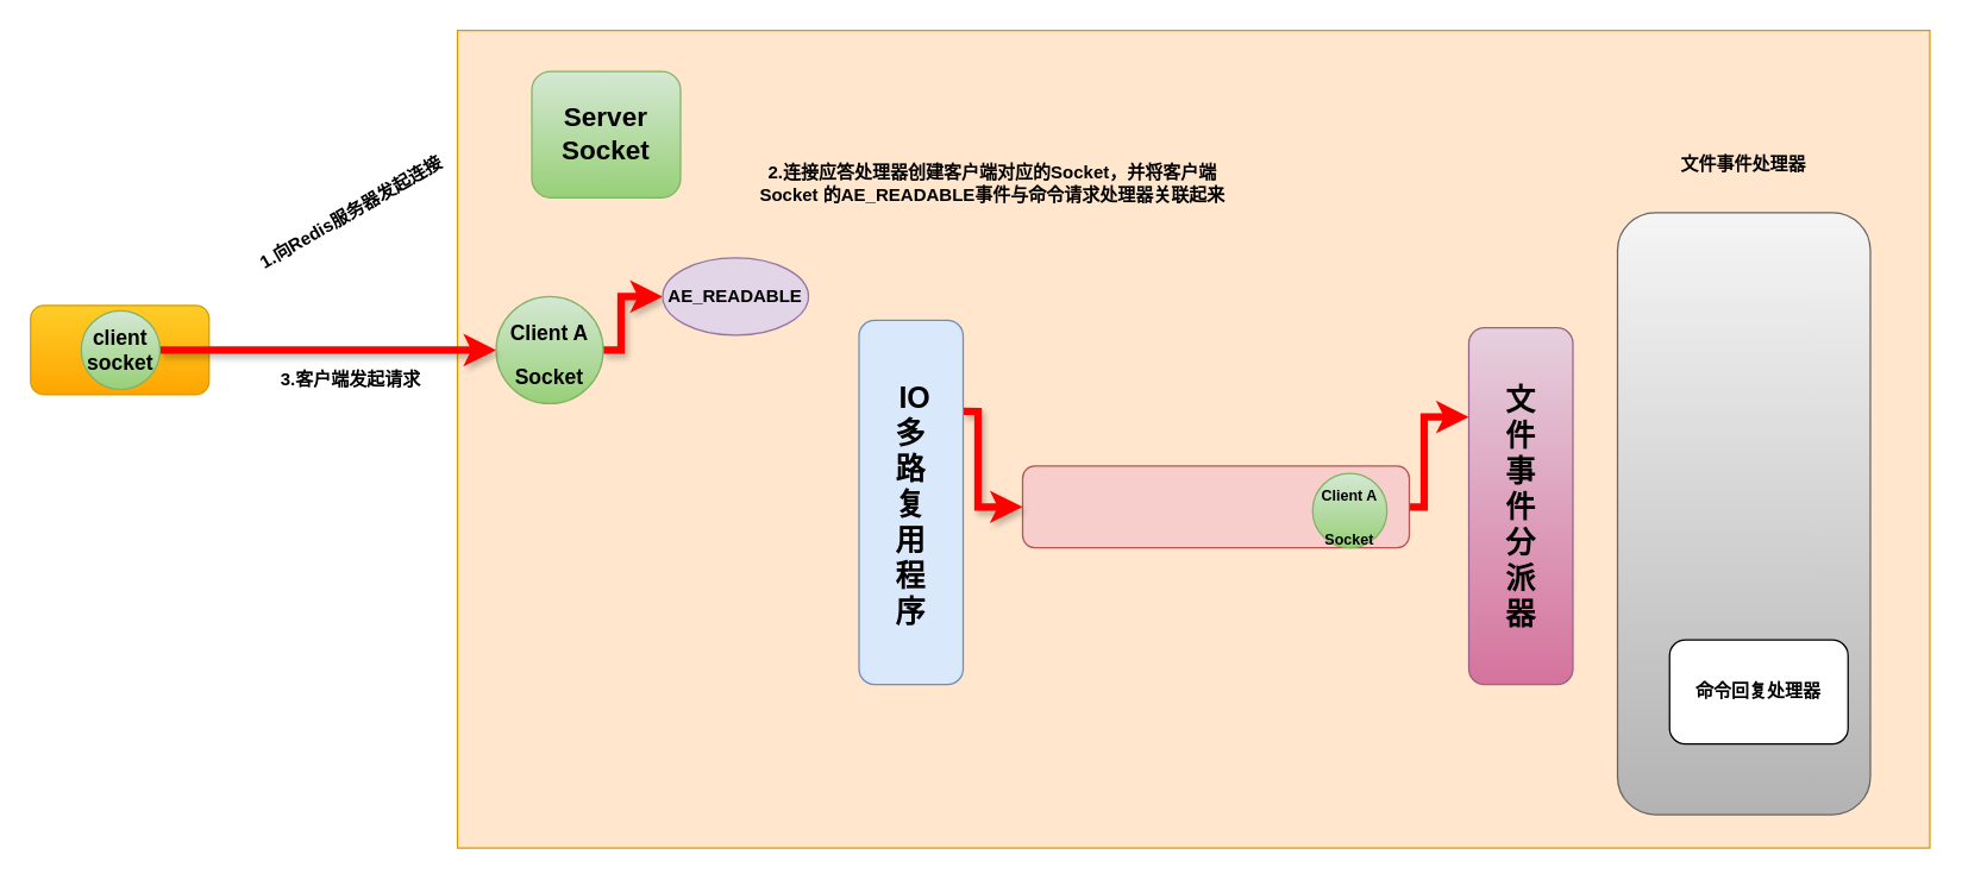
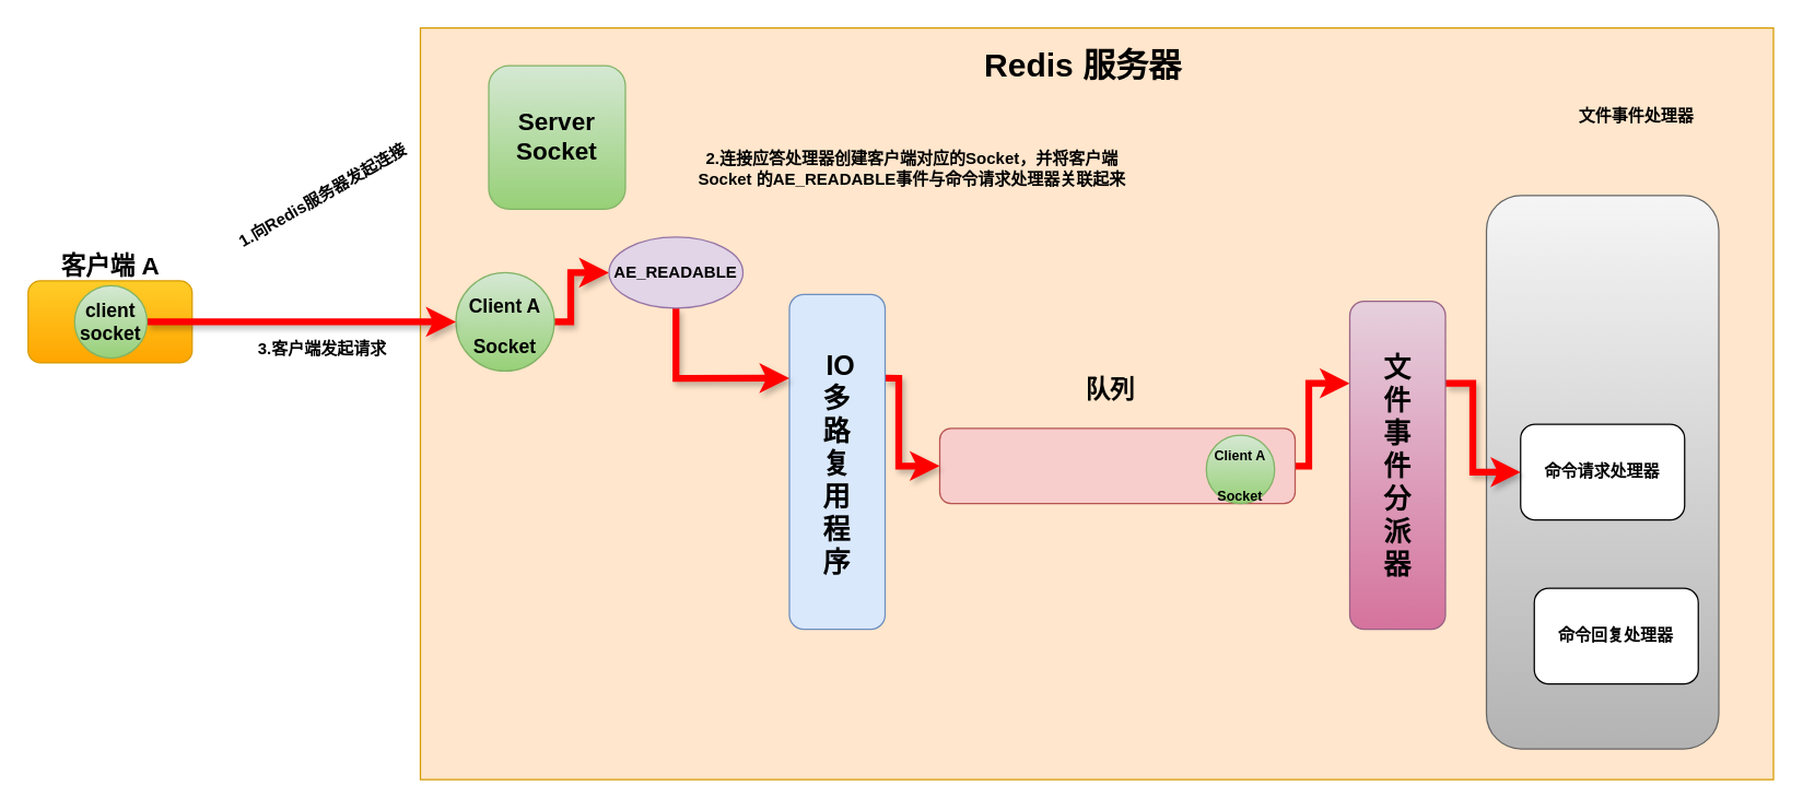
+ <mxCell id="3" value="Redis 服务器" style="text;html=1;strokeColor=none;fillColor=none;align=center;verticalAlign=middle;whiteSpace=wrap;rounded=0;fontStyle=1;fontSize=24;" vertex="1" parent="1"><mxGeometry x="717" y="27.5" width="150" height="40" as="geometry" /></mxCell>
- <mxCell id="15" value="&lt;span style=&quot;font-size: 18px;&quot;&gt;Server&lt;br&gt;&lt;/span&gt;&lt;span style=&quot;white-space: normal;&quot;&gt;&lt;font style=&quot;font-size: 18px&quot;&gt;Socket&lt;/font&gt;&lt;/span&gt;" style="rounded=1;whiteSpace=wrap;html=1;fontStyle=1;fillColor=#d5e8d4;strokeColor=#82b366;gradientColor=#97d077;" vertex="1" parent="1"><mxGeometry x="357" y="47.5" width="100" height="85" as="geometry" /></mxCell>
+ <mxCell id="15" value="&lt;span style=&quot;font-size: 18px;&quot;&gt;Server&lt;br&gt;&lt;/span&gt;&lt;span style=&quot;white-space: normal;&quot;&gt;&lt;font style=&quot;font-size: 18px&quot;&gt;Socket&lt;/font&gt;&lt;/span&gt;" style="rounded=1;whiteSpace=wrap;html=1;fontStyle=1;fillColor=#d5e8d4;strokeColor=#82b366;gradientColor=#97d077;" vertex="1" parent="1"><mxGeometry x="357" y="47.5" width="100" height="105" as="geometry" /></mxCell>
- <mxCell id="8" value="文件事件处理器" style="text;html=1;strokeColor=none;fillColor=none;align=center;verticalAlign=middle;whiteSpace=wrap;rounded=0;fontStyle=1" vertex="1" parent="1"><mxGeometry x="1087" y="100" width="170" height="20" as="geometry" /></mxCell>
+ <mxCell id="8" value="文件事件处理器" style="text;html=1;strokeColor=none;fillColor=none;align=center;verticalAlign=middle;whiteSpace=wrap;rounded=0;fontStyle=1" vertex="1" parent="1"><mxGeometry x="1112" y="75" width="170" height="20" as="geometry" /></mxCell>
+ <mxCell id="19" value="&lt;font style=&quot;font-size: 18px&quot;&gt;客户端 A&lt;/font&gt;" style="text;html=1;strokeColor=none;fillColor=none;align=center;verticalAlign=middle;whiteSpace=wrap;rounded=0;fontStyle=1" vertex="1" parent="1"><mxGeometry x="41.5" y="185" width="77" height="20" as="geometry" /></mxCell>
+ <mxCell id="26" style="edgeStyle=orthogonalEdgeStyle;rounded=0;comic=0;orthogonalLoop=1;jettySize=auto;html=1;exitX=0.5;exitY=1;exitDx=0;exitDy=0;entryX=0;entryY=0.25;entryDx=0;entryDy=0;shadow=1;startArrow=none;startFill=0;strokeColor=#FF0000;strokeWidth=5;fontStyle=1" edge="1" parent="1" source="27" target="14"><mxGeometry relative="1" as="geometry" /></mxCell>
+ <mxCell id="7" value="队列" style="text;html=1;strokeColor=none;fillColor=none;align=center;verticalAlign=middle;whiteSpace=wrap;rounded=0;fontStyle=1;fontSize=18;" vertex="1" parent="1"><mxGeometry x="792" y="275" width="40" height="20" as="geometry" /></mxCell>
+ <mxCell id="11" style="edgeStyle=orthogonalEdgeStyle;rounded=0;comic=0;orthogonalLoop=1;jettySize=auto;html=1;exitX=1;exitY=0.25;exitDx=0;exitDy=0;entryX=0;entryY=0.5;entryDx=0;entryDy=0;shadow=1;startArrow=none;startFill=0;strokeColor=#FF0000;strokeWidth=5;fontStyle=1" edge="1" parent="1" source="12" target="9"><mxGeometry relative="1" as="geometry"><Array as="points"><mxPoint x="1077" y="280" /><mxPoint x="1077" y="345" /></Array></mxGeometry></mxCell>
+ <mxCell id="9" value="命令请求处理器" style="rounded=1;whiteSpace=wrap;html=1;fontStyle=1" vertex="1" parent="1"><mxGeometry x="1112" y="310" width="120" height="70" as="geometry" /></mxCell>
